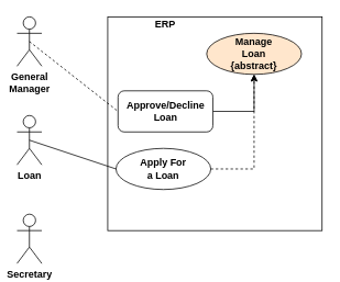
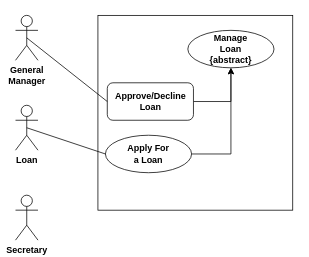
- <mxCell id="4" value="ERP" style="text;html=1;strokeColor=none;fillColor=none;align=center;verticalAlign=middle;whiteSpace=wrap;rounded=0;fontStyle=1" vertex="1" parent="1"><mxGeometry x="140" y="20" width="120" height="20" as="geometry" /></mxCell>
- <mxCell id="5" value="Manage&lt;br&gt;Loan&lt;br&gt;{abstract}" style="ellipse;whiteSpace=wrap;html=1;fontStyle=1;align=center;horizontal=1;labelBackgroundColor=none;labelBorderColor=none;shadow=0;fillColor=#ffe6cc;" vertex="1" parent="1"><mxGeometry x="250" y="40" width="115" height="50" as="geometry" /></mxCell>
+ <mxCell id="5" value="Manage&lt;br&gt;Loan&lt;br&gt;{abstract}" style="ellipse;whiteSpace=wrap;html=1;fontStyle=1;align=center;horizontal=1;labelBackgroundColor=none;labelBorderColor=none;shadow=0;" vertex="1" parent="1"><mxGeometry x="250" y="40" width="115" height="50" as="geometry" /></mxCell>
- <mxCell id="10" value="" style="endArrow=none;html=1;entryX=0;entryY=0.5;entryDx=0;entryDy=0;exitX=0.5;exitY=0.5;exitDx=0;exitDy=0;exitPerimeter=0;dashed=1;" edge="1" parent="1" source="11" target="7"><mxGeometry width="50" height="50" relative="1" as="geometry"><mxPoint x="25" y="160" as="sourcePoint" /><mxPoint x="60" y="420" as="targetPoint" /></mxGeometry></mxCell>
+ <mxCell id="10" value="" style="endArrow=none;html=1;entryX=0;entryY=0.5;entryDx=0;entryDy=0;exitX=0.5;exitY=0.5;exitDx=0;exitDy=0;exitPerimeter=0;" edge="1" parent="1" source="11" target="7"><mxGeometry width="50" height="50" relative="1" as="geometry"><mxPoint x="25" y="160" as="sourcePoint" /><mxPoint x="60" y="420" as="targetPoint" /></mxGeometry></mxCell>
- <mxCell id="8" style="edgeStyle=orthogonalEdgeStyle;rounded=0;orthogonalLoop=1;jettySize=auto;html=1;exitX=1;exitY=0.5;exitDx=0;exitDy=0;entryX=0.5;entryY=1;entryDx=0;entryDy=0;dashed=1;" edge="1" parent="1" source="9" target="5"><mxGeometry relative="1" as="geometry" /></mxCell>
+ <mxCell id="8" style="edgeStyle=orthogonalEdgeStyle;rounded=0;orthogonalLoop=1;jettySize=auto;html=1;exitX=1;exitY=0.5;exitDx=0;exitDy=0;entryX=0.5;entryY=1;entryDx=0;entryDy=0;" edge="1" parent="1" source="9" target="5"><mxGeometry relative="1" as="geometry" /></mxCell>
